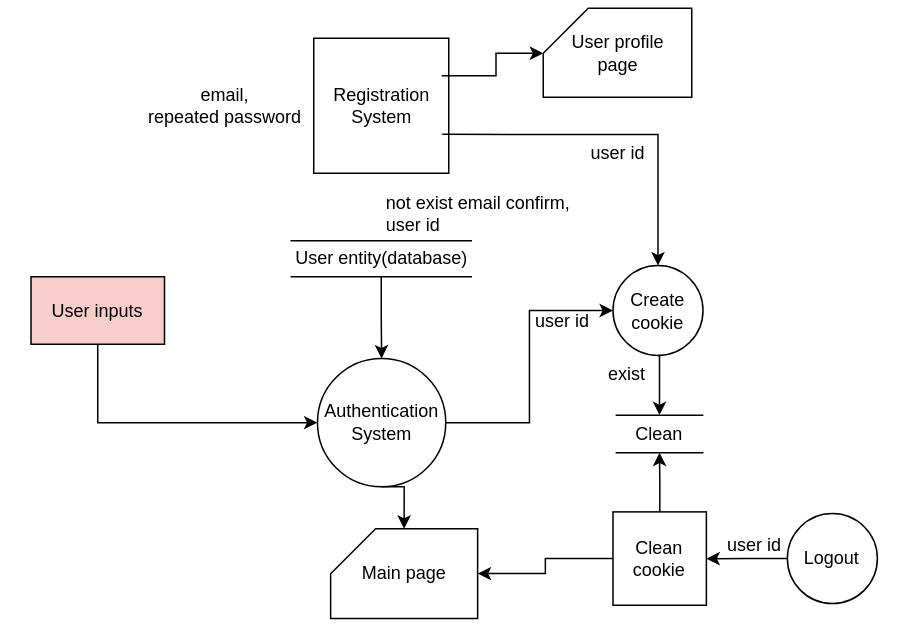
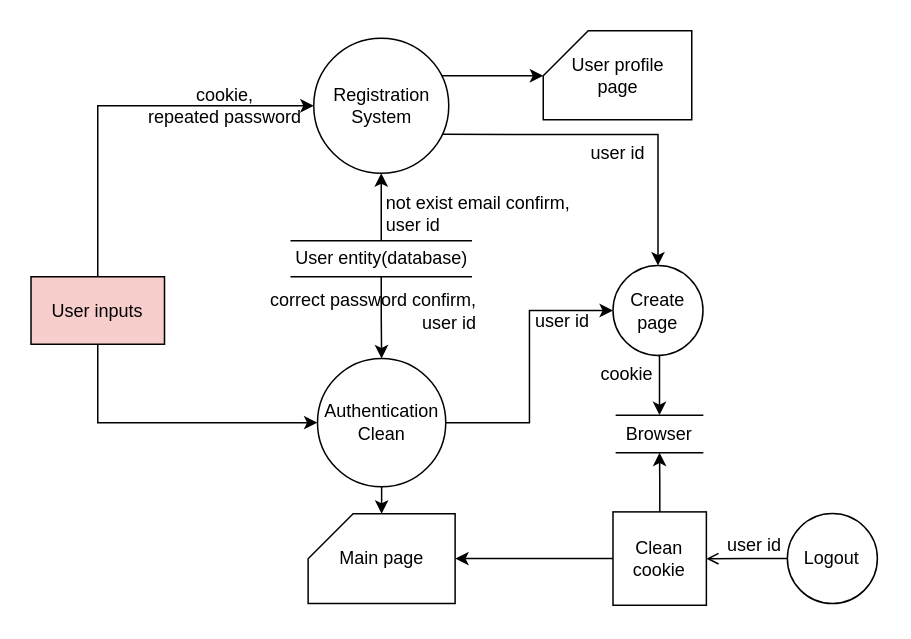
- <mxCell id="21" value="User profile&lt;br&gt;page" style="shape=card;whiteSpace=wrap;html=1;" vertex="1" parent="1"><mxGeometry x="361.5" y="5" width="99" height="59.41" as="geometry" /></mxCell>
+ <mxCell id="21" value="User profile&lt;br&gt;page" style="shape=card;whiteSpace=wrap;html=1;" vertex="1" parent="1"><mxGeometry x="361.5" y="20" width="99" height="59.41" as="geometry" /></mxCell>
+ <mxCell id="3" style="edgeStyle=orthogonalEdgeStyle;rounded=0;orthogonalLoop=1;jettySize=auto;html=1;exitX=0.5;exitY=0;exitDx=0;exitDy=0;entryX=0;entryY=0.5;entryDx=0;entryDy=0;" edge="1" parent="1" source="4" target="24"><mxGeometry relative="1" as="geometry" /></mxCell>
- <mxCell id="20" value="email, &lt;br&gt;repeated password" style="text;html=1;align=center;verticalAlign=middle;resizable=0;points=[];autosize=1;strokeColor=none;fillColor=none;" vertex="1" parent="1"><mxGeometry x="88.5" y="50" width="120" height="40" as="geometry" /></mxCell>
+ <mxCell id="20" value="cookie, &lt;br&gt;repeated password" style="text;html=1;align=center;verticalAlign=middle;resizable=0;points=[];autosize=1;strokeColor=none;fillColor=none;" vertex="1" parent="1"><mxGeometry x="88.5" y="50" width="120" height="40" as="geometry" /></mxCell>
- <mxCell id="24" value="Registration System" style="whiteSpace=wrap;html=1;aspect=fixed;strokeColor=default;fontFamily=Helvetica;fontSize=12;fontColor=default;fillColor=none;rounded=0;" vertex="1" parent="1"><mxGeometry x="208.5" y="25" width="90" height="90" as="geometry" /></mxCell>
+ <mxCell id="24" value="Registration System" style="ellipse;whiteSpace=wrap;html=1;aspect=fixed;rounded=0;strokeColor=default;fontFamily=Helvetica;fontSize=12;fontColor=default;fillColor=none;" vertex="1" parent="1"><mxGeometry x="208.5" y="25" width="90" height="90" as="geometry" /></mxCell>
+ <mxCell id="25" value="" style="edgeStyle=orthogonalEdgeStyle;rounded=0;orthogonalLoop=1;jettySize=auto;html=1;" edge="1" parent="1" source="27" target="24"><mxGeometry relative="1" as="geometry" /></mxCell>
+ <mxCell id="29" value="correct password confirm,&lt;br&gt;&lt;div style=&quot;text-align: right;&quot;&gt;user id&lt;/div&gt;" style="text;html=1;align=center;verticalAlign=middle;resizable=0;points=[];autosize=1;strokeColor=none;fillColor=none;" vertex="1" parent="1"><mxGeometry x="170" y="186.5" width="155" height="40" as="geometry" /></mxCell>
- <mxCell id="9" value="Create cookie" style="ellipse;whiteSpace=wrap;html=1;aspect=fixed;rounded=0;strokeColor=default;fontFamily=Helvetica;fontSize=12;fontColor=default;fillColor=none;" vertex="1" parent="1"><mxGeometry x="408" y="176.5" width="60" height="60" as="geometry" /></mxCell>
+ <mxCell id="9" value="Create page" style="ellipse;whiteSpace=wrap;html=1;aspect=fixed;rounded=0;strokeColor=default;fontFamily=Helvetica;fontSize=12;fontColor=default;fillColor=none;" vertex="1" parent="1"><mxGeometry x="408" y="176.5" width="60" height="60" as="geometry" /></mxCell>
- <mxCell id="12" value="exist" style="text;html=1;align=center;verticalAlign=middle;resizable=0;points=[];autosize=1;strokeColor=none;fillColor=none;" vertex="1" parent="1"><mxGeometry x="390" y="236" width="53" height="26" as="geometry" /></mxCell>
+ <mxCell id="12" value="cookie" style="text;html=1;align=center;verticalAlign=middle;resizable=0;points=[];autosize=1;strokeColor=none;fillColor=none;" vertex="1" parent="1"><mxGeometry x="390" y="236" width="53" height="26" as="geometry" /></mxCell>
- <mxCell id="7" value="Authentication&lt;br&gt;System" style="ellipse;whiteSpace=wrap;html=1;aspect=fixed;rounded=0;strokeColor=default;fontFamily=Helvetica;fontSize=12;fontColor=default;fillColor=none;" vertex="1" parent="1"><mxGeometry x="211" y="238.5" width="85.5" height="85.5" as="geometry" /></mxCell>
+ <mxCell id="7" value="Authentication&lt;br&gt;Clean" style="ellipse;whiteSpace=wrap;html=1;aspect=fixed;rounded=0;strokeColor=default;fontFamily=Helvetica;fontSize=12;fontColor=default;fillColor=none;" vertex="1" parent="1"><mxGeometry x="211" y="238.5" width="85.5" height="85.5" as="geometry" /></mxCell>
- <mxCell id="11" value="Clean" style="shape=partialRectangle;whiteSpace=wrap;html=1;left=0;right=0;fillColor=none;rounded=0;strokeColor=default;fontFamily=Helvetica;fontSize=12;fontColor=default;" vertex="1" parent="1"><mxGeometry x="410.25" y="276.25" width="57.5" height="25" as="geometry" /></mxCell>
+ <mxCell id="11" value="Browser" style="shape=partialRectangle;whiteSpace=wrap;html=1;left=0;right=0;fillColor=none;rounded=0;strokeColor=default;fontFamily=Helvetica;fontSize=12;fontColor=default;" vertex="1" parent="1"><mxGeometry x="410.25" y="276.25" width="57.5" height="25" as="geometry" /></mxCell>
- <mxCell id="17" value="" style="edgeStyle=orthogonalEdgeStyle;rounded=0;orthogonalLoop=1;jettySize=auto;html=1;" edge="1" parent="1" source="18" target="16"><mxGeometry relative="1" as="geometry" /></mxCell>
+ <mxCell id="17" value="" style="edgeStyle=orthogonalEdgeStyle;rounded=0;orthogonalLoop=1;jettySize=auto;html=1;endArrow=open;" edge="1" parent="1" source="18" target="16"><mxGeometry relative="1" as="geometry" /></mxCell>
- <mxCell id="13" value="Main page" style="shape=card;whiteSpace=wrap;html=1;" vertex="1" parent="1"><mxGeometry x="219.75" y="352" width="98" height="59.75" as="geometry" /></mxCell>
+ <mxCell id="13" value="Main page" style="shape=card;whiteSpace=wrap;html=1;" vertex="1" parent="1"><mxGeometry x="204.75" y="342" width="98" height="59.75" as="geometry" /></mxCell>
